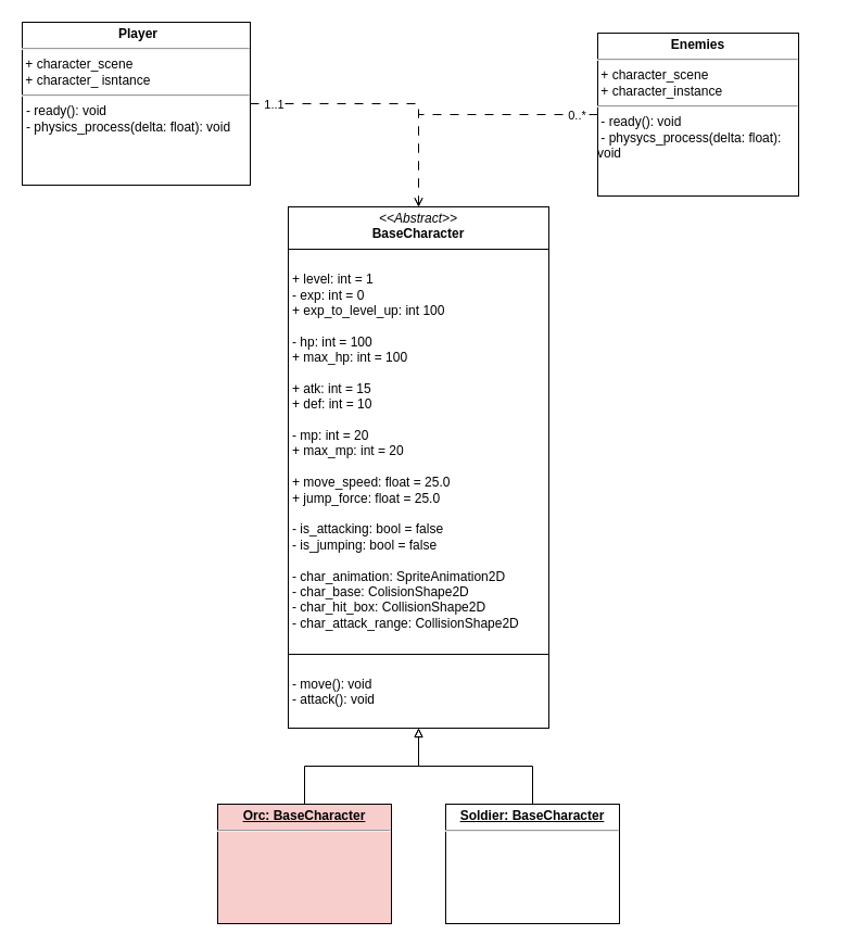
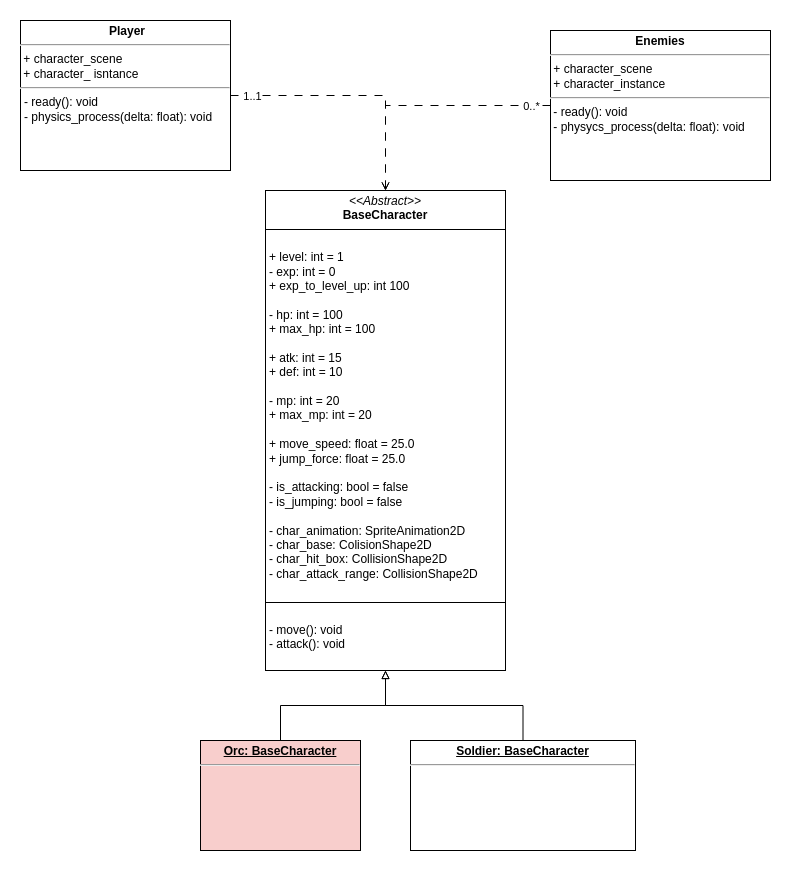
- <mxCell id="12" value="&lt;p style=&quot;margin:0px;margin-top:4px;text-align:center;&quot;&gt;&lt;b&gt;Enemies&lt;/b&gt;&lt;/p&gt;&lt;hr&gt;&amp;nbsp;+ character_scene&lt;div&gt;&amp;nbsp;+ character_instance&lt;br&gt;&lt;hr&gt;&amp;nbsp;&lt;span style=&quot;background-color: transparent; color: light-dark(rgb(0, 0, 0), rgb(255, 255, 255));&quot;&gt;- ready(): void&lt;/span&gt;&lt;div&gt;&lt;div&gt;&amp;nbsp;- physycs_process(delta: float): void&lt;/div&gt;&lt;/div&gt;&lt;/div&gt;" style="verticalAlign=top;align=left;overflow=fill;html=1;whiteSpace=wrap;resizeHeight=1;resizeWidth=1;autosize=1;autosizeGrid=1;" parent="1" vertex="1"><mxGeometry x="550" y="30" width="185" height="150" as="geometry" /></mxCell>
+ <mxCell id="12" value="&lt;p style=&quot;margin:0px;margin-top:4px;text-align:center;&quot;&gt;&lt;b&gt;Enemies&lt;/b&gt;&lt;/p&gt;&lt;hr&gt;&amp;nbsp;+ character_scene&lt;div&gt;&amp;nbsp;+ character_instance&lt;br&gt;&lt;hr&gt;&amp;nbsp;&lt;span style=&quot;background-color: transparent; color: light-dark(rgb(0, 0, 0), rgb(255, 255, 255));&quot;&gt;- ready(): void&lt;/span&gt;&lt;div&gt;&lt;div&gt;&amp;nbsp;- physycs_process(delta: float): void&lt;/div&gt;&lt;/div&gt;&lt;/div&gt;" style="verticalAlign=top;align=left;overflow=fill;html=1;whiteSpace=wrap;resizeHeight=1;resizeWidth=1;autosize=1;autosizeGrid=1;" parent="1" vertex="1"><mxGeometry x="550" y="30" width="220" height="150" as="geometry" /></mxCell>
- <mxCell id="6" value="&lt;p style=&quot;margin:0px;margin-top:4px;text-align:center;&quot;&gt;&lt;b&gt;&lt;u&gt;Soldier: BaseCharacter&lt;/u&gt;&lt;/b&gt;&lt;/p&gt;&lt;hr&gt;&amp;nbsp;" style="verticalAlign=top;align=left;overflow=fill;html=1;whiteSpace=wrap;" parent="1" vertex="1"><mxGeometry x="410" y="740" width="160" height="110" as="geometry" /></mxCell>
+ <mxCell id="6" value="&lt;p style=&quot;margin:0px;margin-top:4px;text-align:center;&quot;&gt;&lt;b&gt;&lt;u&gt;Soldier: BaseCharacter&lt;/u&gt;&lt;/b&gt;&lt;/p&gt;&lt;hr&gt;&amp;nbsp;" style="verticalAlign=top;align=left;overflow=fill;html=1;whiteSpace=wrap;" parent="1" vertex="1"><mxGeometry x="410" y="740" width="225" height="110" as="geometry" /></mxCell>
